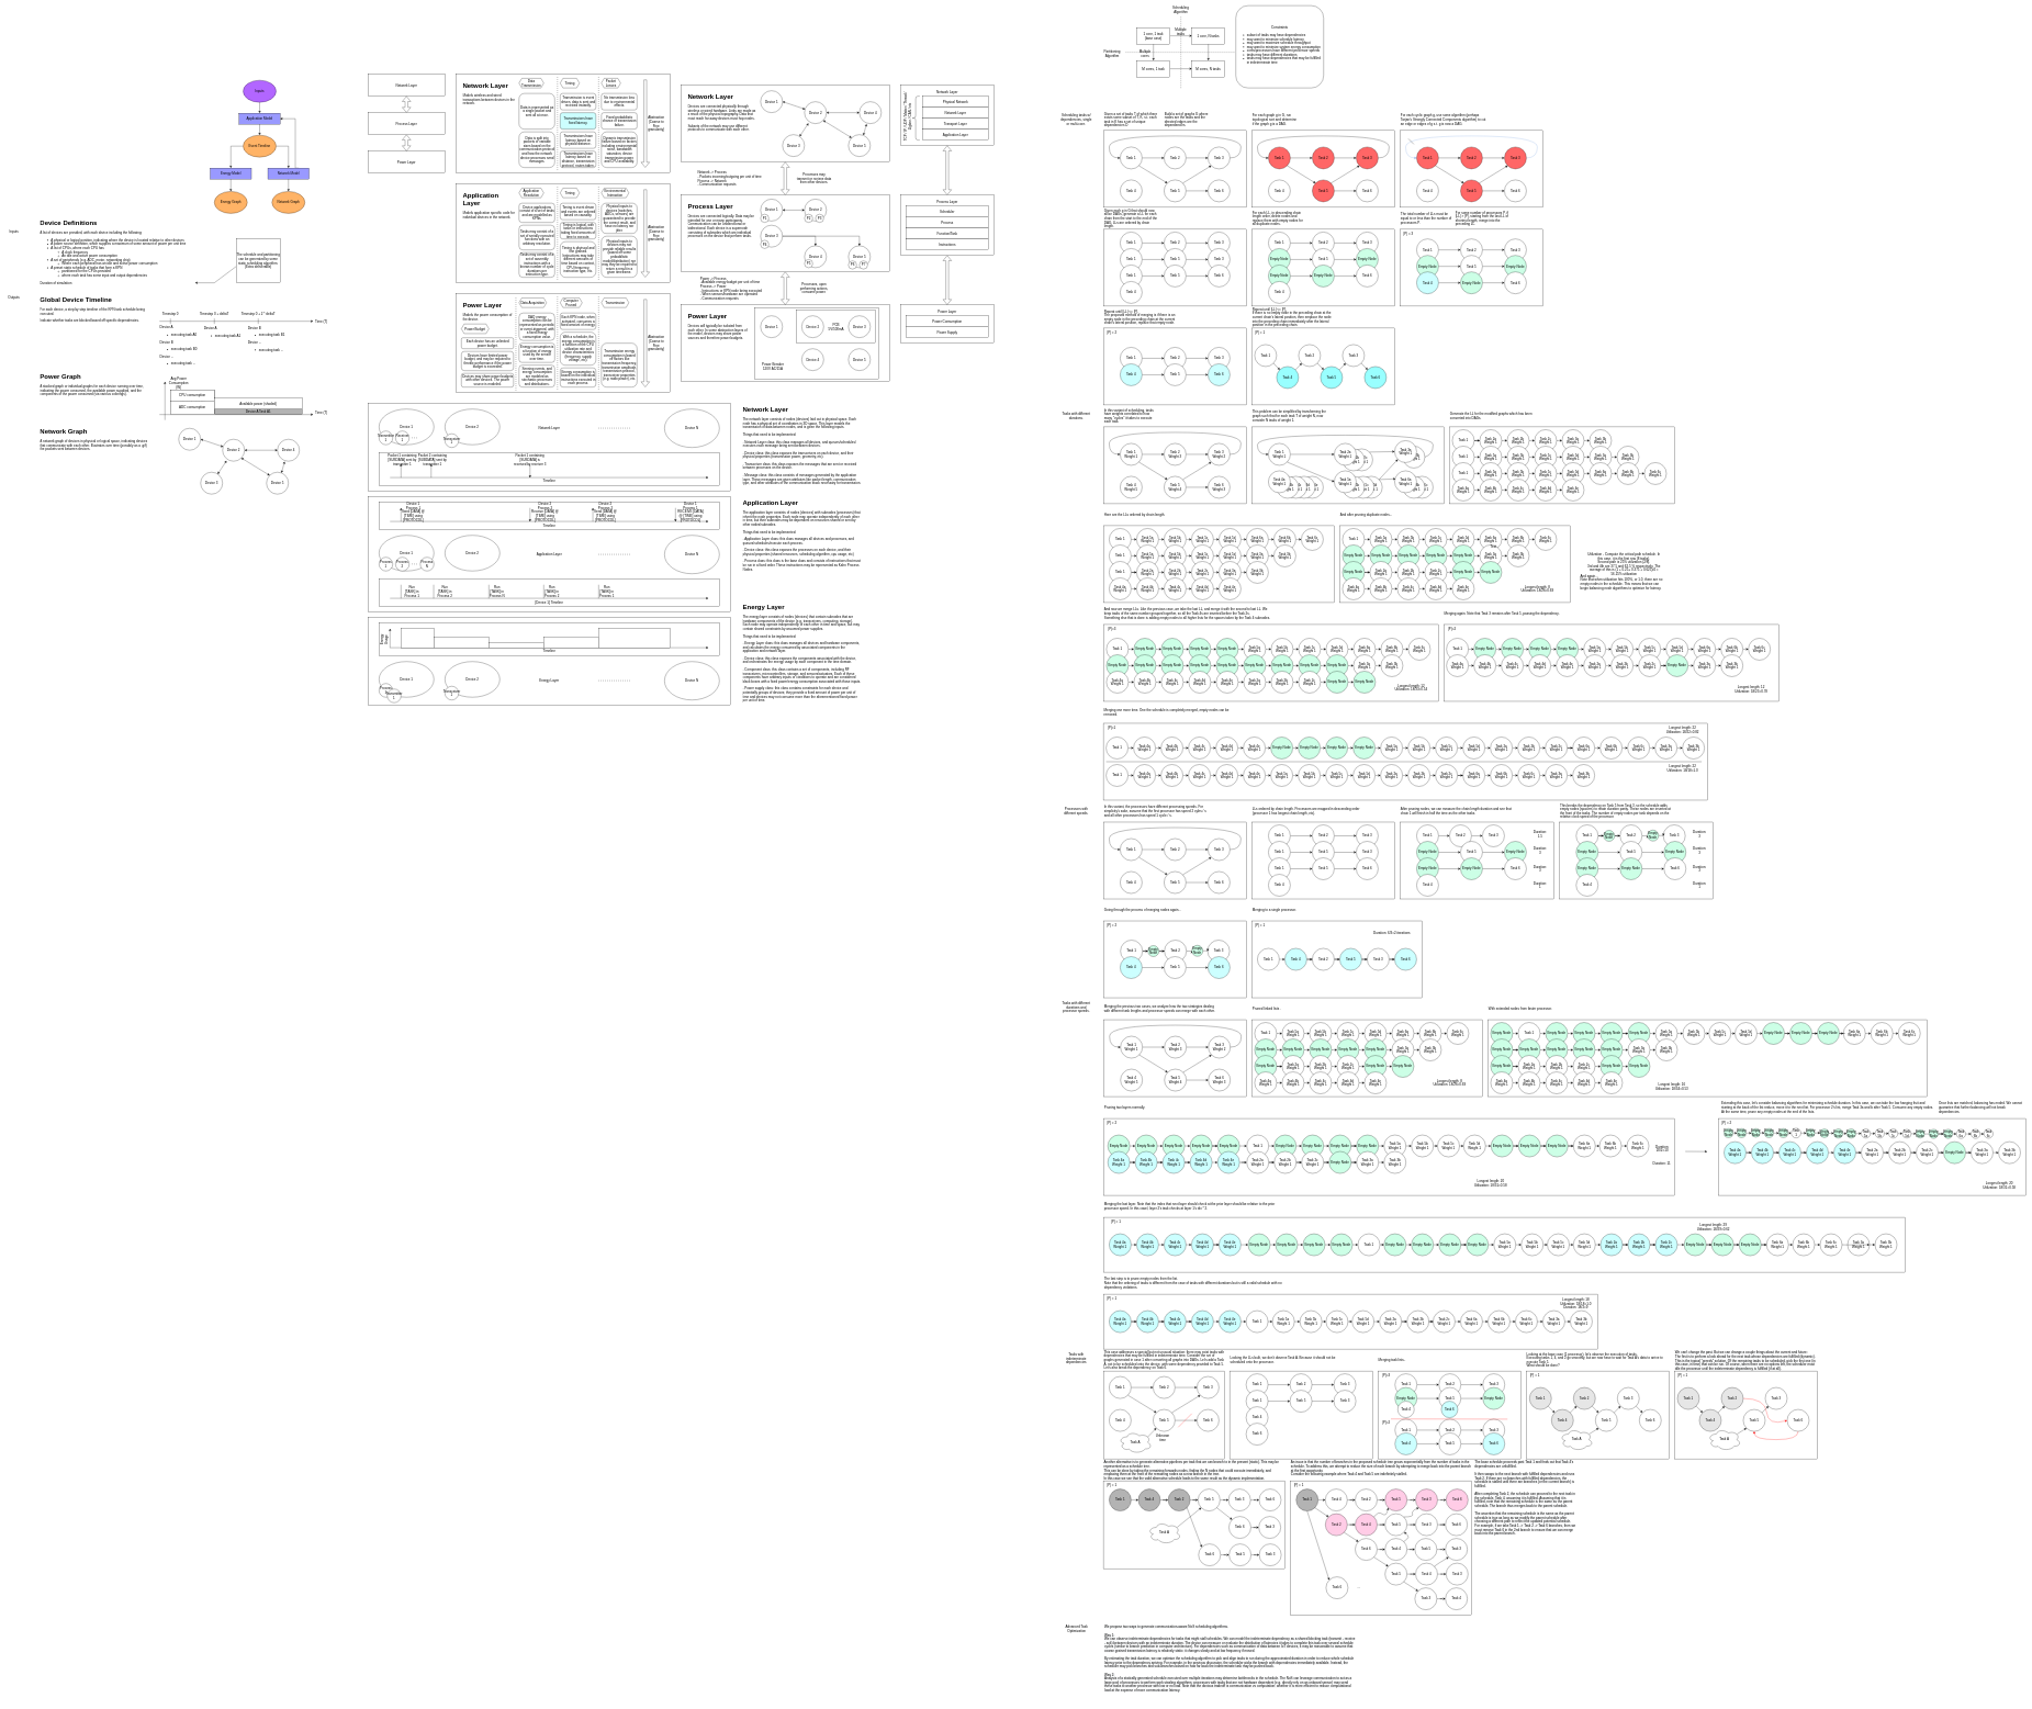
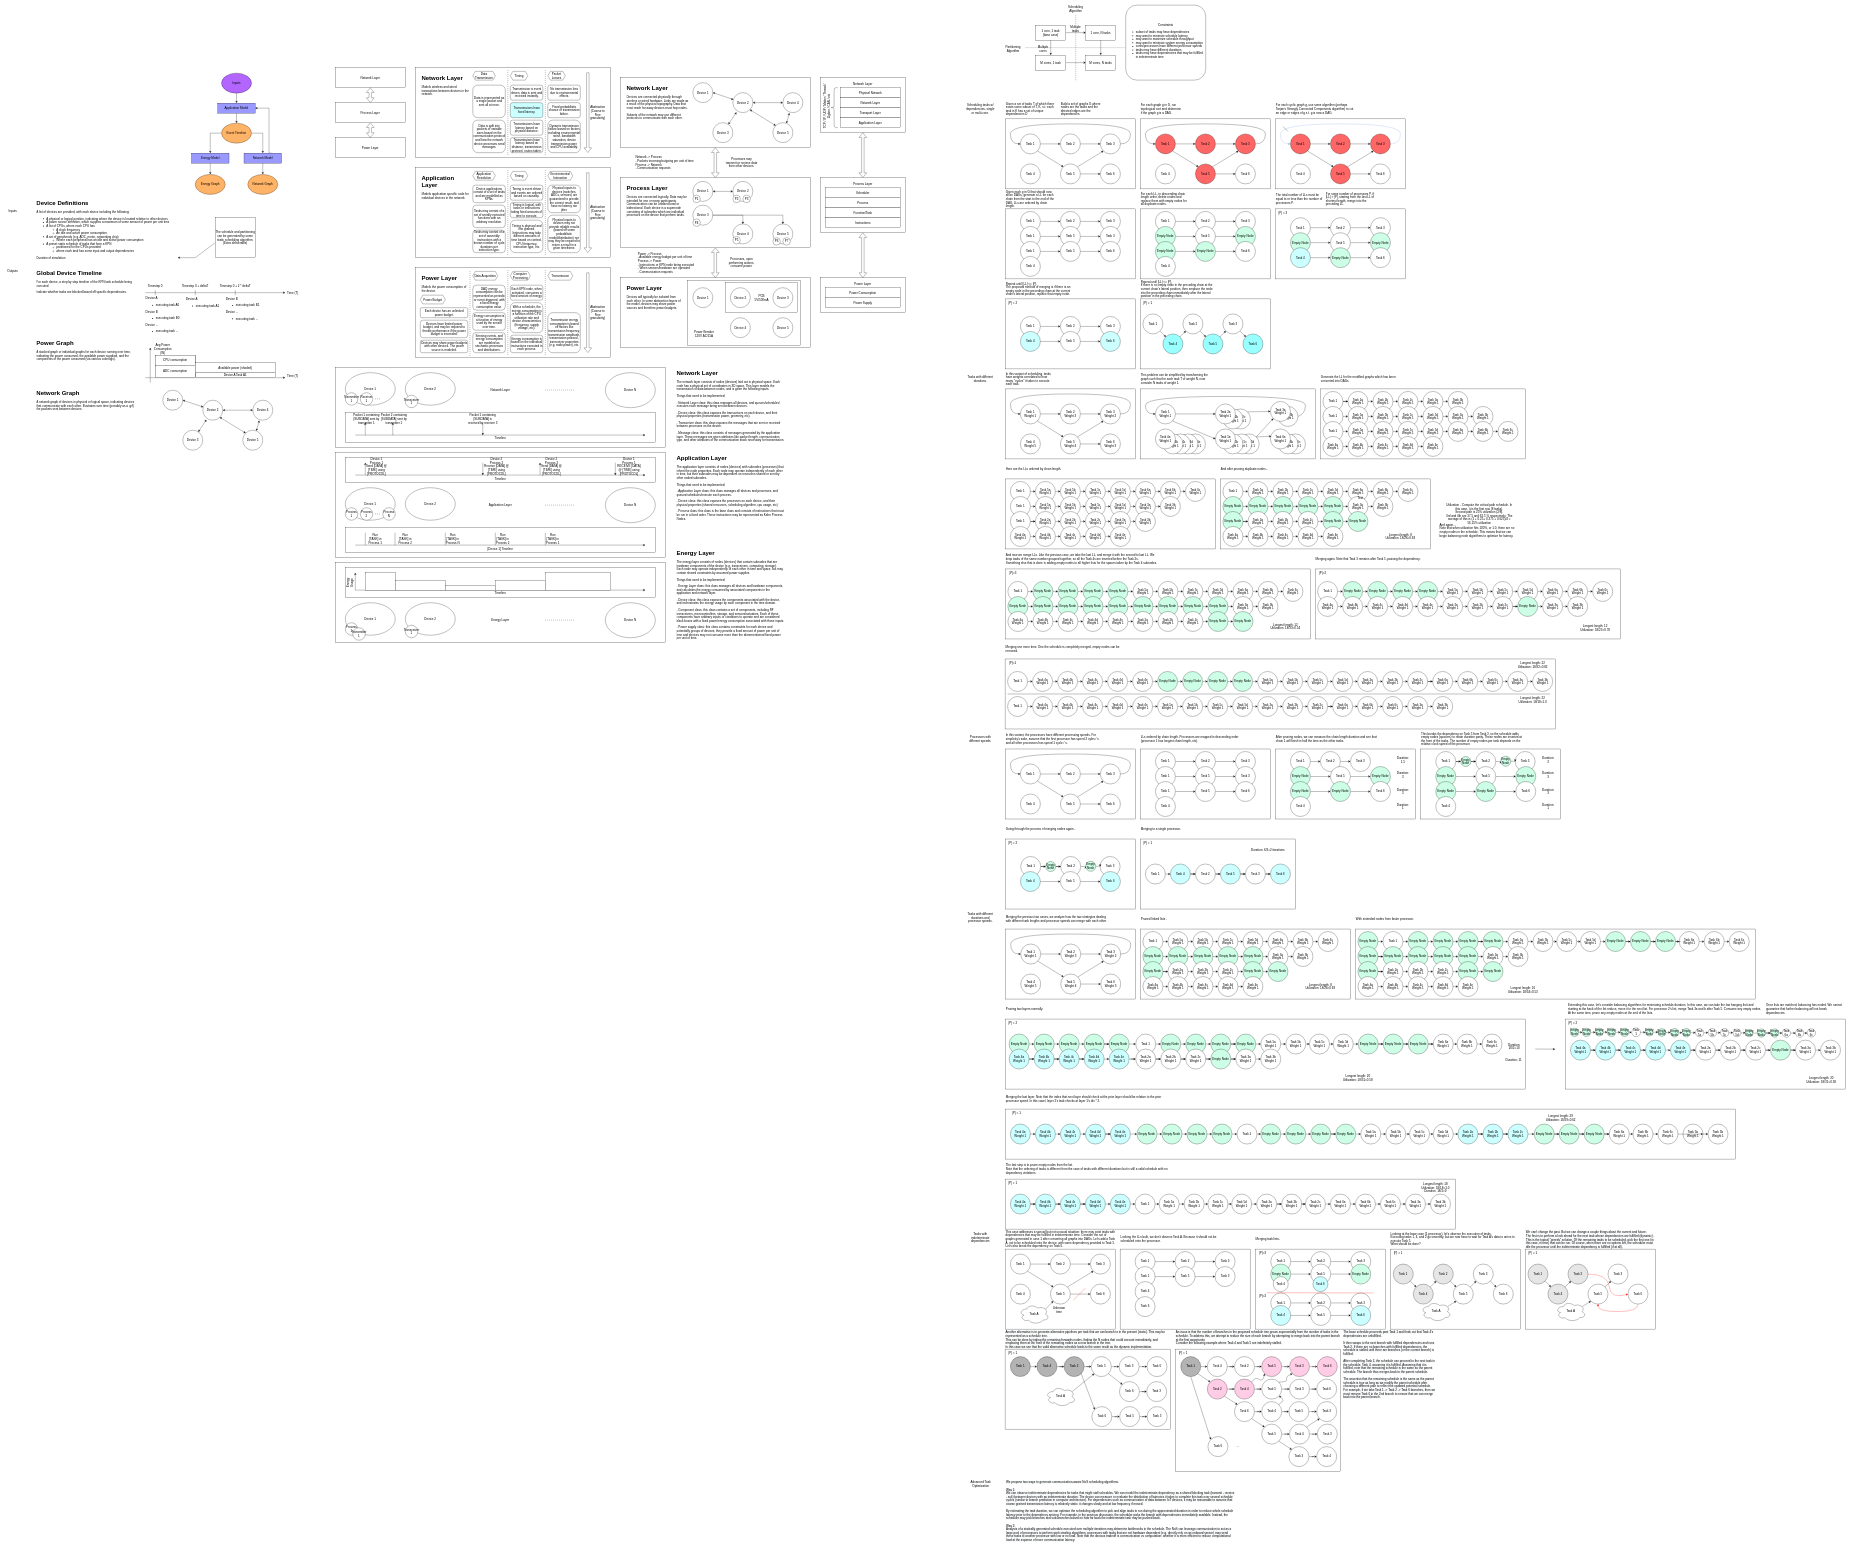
- <mxCell id="52" value="Computer Pruned" style="shape=hexagon;perimeter=hexagonPerimeter2;whiteSpace=wrap;html=1;fixedSize=1;size=10.0;" parent="1" vertex="1"><mxGeometry x="2040" y="1085" width="80" height="35" as="geometry" /></mxCell>
+ <mxCell id="52" value="Computer Processing" style="shape=hexagon;perimeter=hexagonPerimeter2;whiteSpace=wrap;html=1;fixedSize=1;size=10.0;" parent="1" vertex="1"><mxGeometry x="2040" y="1085" width="80" height="35" as="geometry" /></mxCell>
- <mxCell id="1393" value="Device A Task A1" style="rounded=0;whiteSpace=wrap;html=1;fillColor=#b3b3b3;" parent="1" vertex="1"><mxGeometry x="780" y="1490" width="320" height="20" as="geometry" /></mxCell>
+ <mxCell id="1393" value="Device A Task A1" style="rounded=0;whiteSpace=wrap;html=1;" parent="1" vertex="1"><mxGeometry x="780" y="1490" width="320" height="20" as="geometry" /></mxCell>
